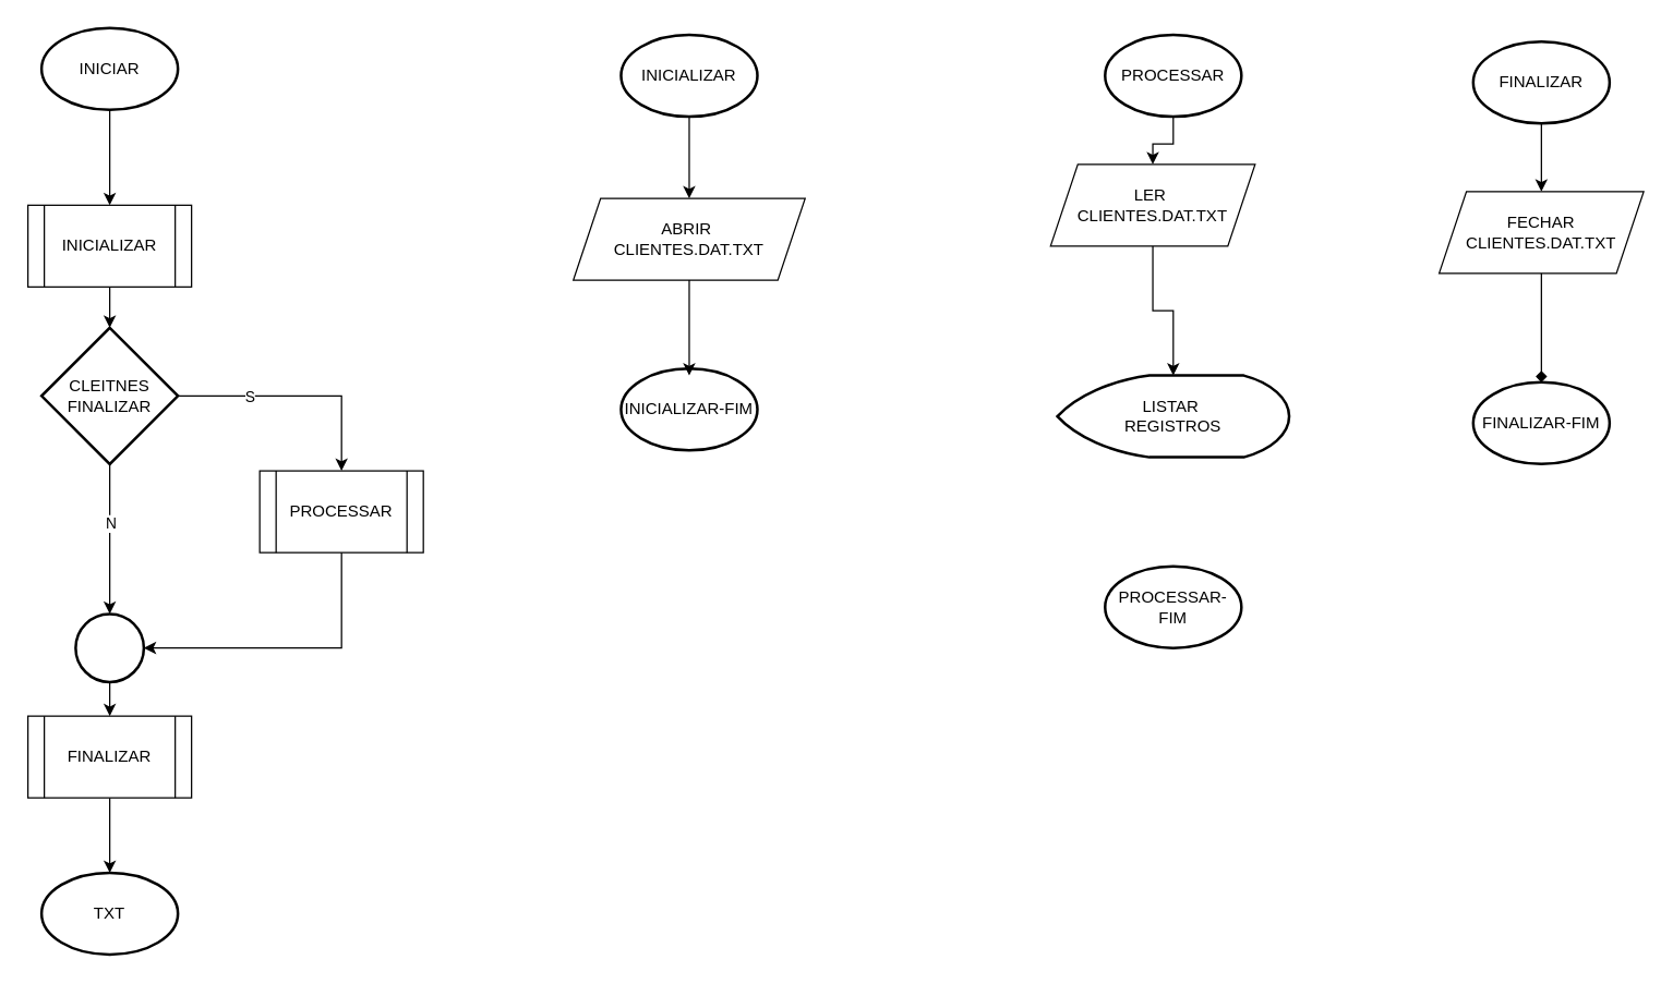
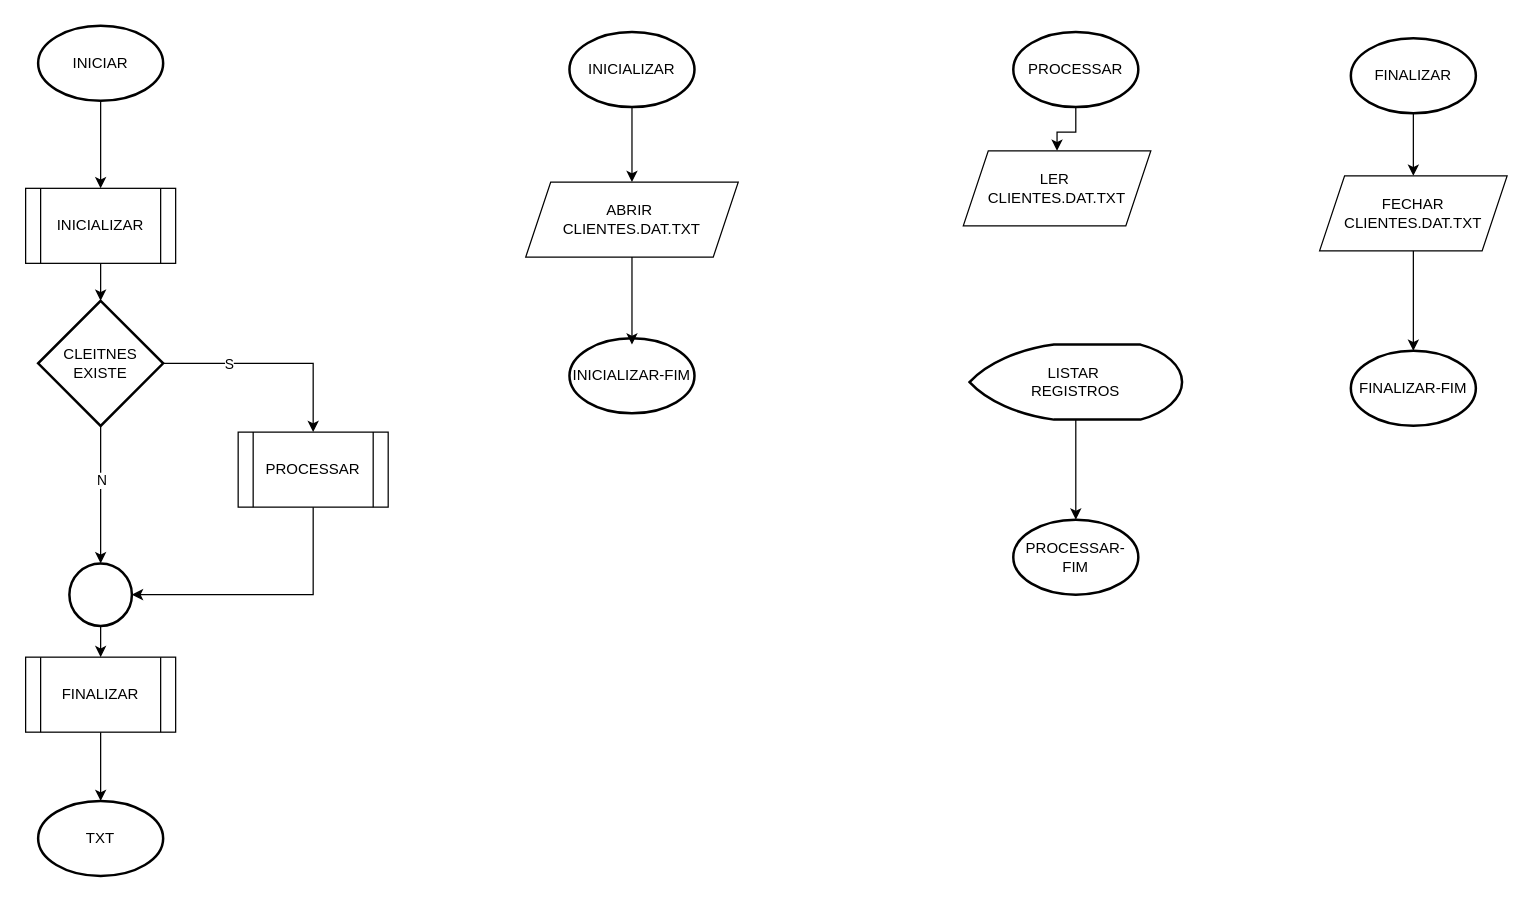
- <mxCell id="17" value="" style="edgeStyle=orthogonalEdgeStyle;rounded=0;orthogonalLoop=1;jettySize=auto;html=1;" parent="1" source="18" target="20" edge="1"><mxGeometry relative="1" as="geometry" /></mxCell>
- <mxCell id="24" value="" style="edgeStyle=orthogonalEdgeStyle;rounded=0;orthogonalLoop=1;jettySize=auto;html=1;endArrow=diamond;" parent="1" source="25" target="26" edge="1"><mxGeometry relative="1" as="geometry" /></mxCell>
+ <mxCell id="24" value="" style="edgeStyle=orthogonalEdgeStyle;rounded=0;orthogonalLoop=1;jettySize=auto;html=1;" parent="1" source="25" target="26" edge="1"><mxGeometry relative="1" as="geometry" /></mxCell>
- <mxCell id="29" value="CLEITNES FINALIZAR" style="strokeWidth=2;html=1;shape=mxgraph.flowchart.decision;whiteSpace=wrap;" vertex="1" parent="1"><mxGeometry x="30" y="240" width="100" height="100" as="geometry" /></mxCell>
+ <mxCell id="29" value="CLEITNES EXISTE" style="strokeWidth=2;html=1;shape=mxgraph.flowchart.decision;whiteSpace=wrap;" vertex="1" parent="1"><mxGeometry x="30" y="240" width="100" height="100" as="geometry" /></mxCell>
+ <mxCell id="19" value="" style="edgeStyle=orthogonalEdgeStyle;rounded=0;orthogonalLoop=1;jettySize=auto;html=1;" parent="1" source="20" target="21" edge="1"><mxGeometry relative="1" as="geometry" /></mxCell>
